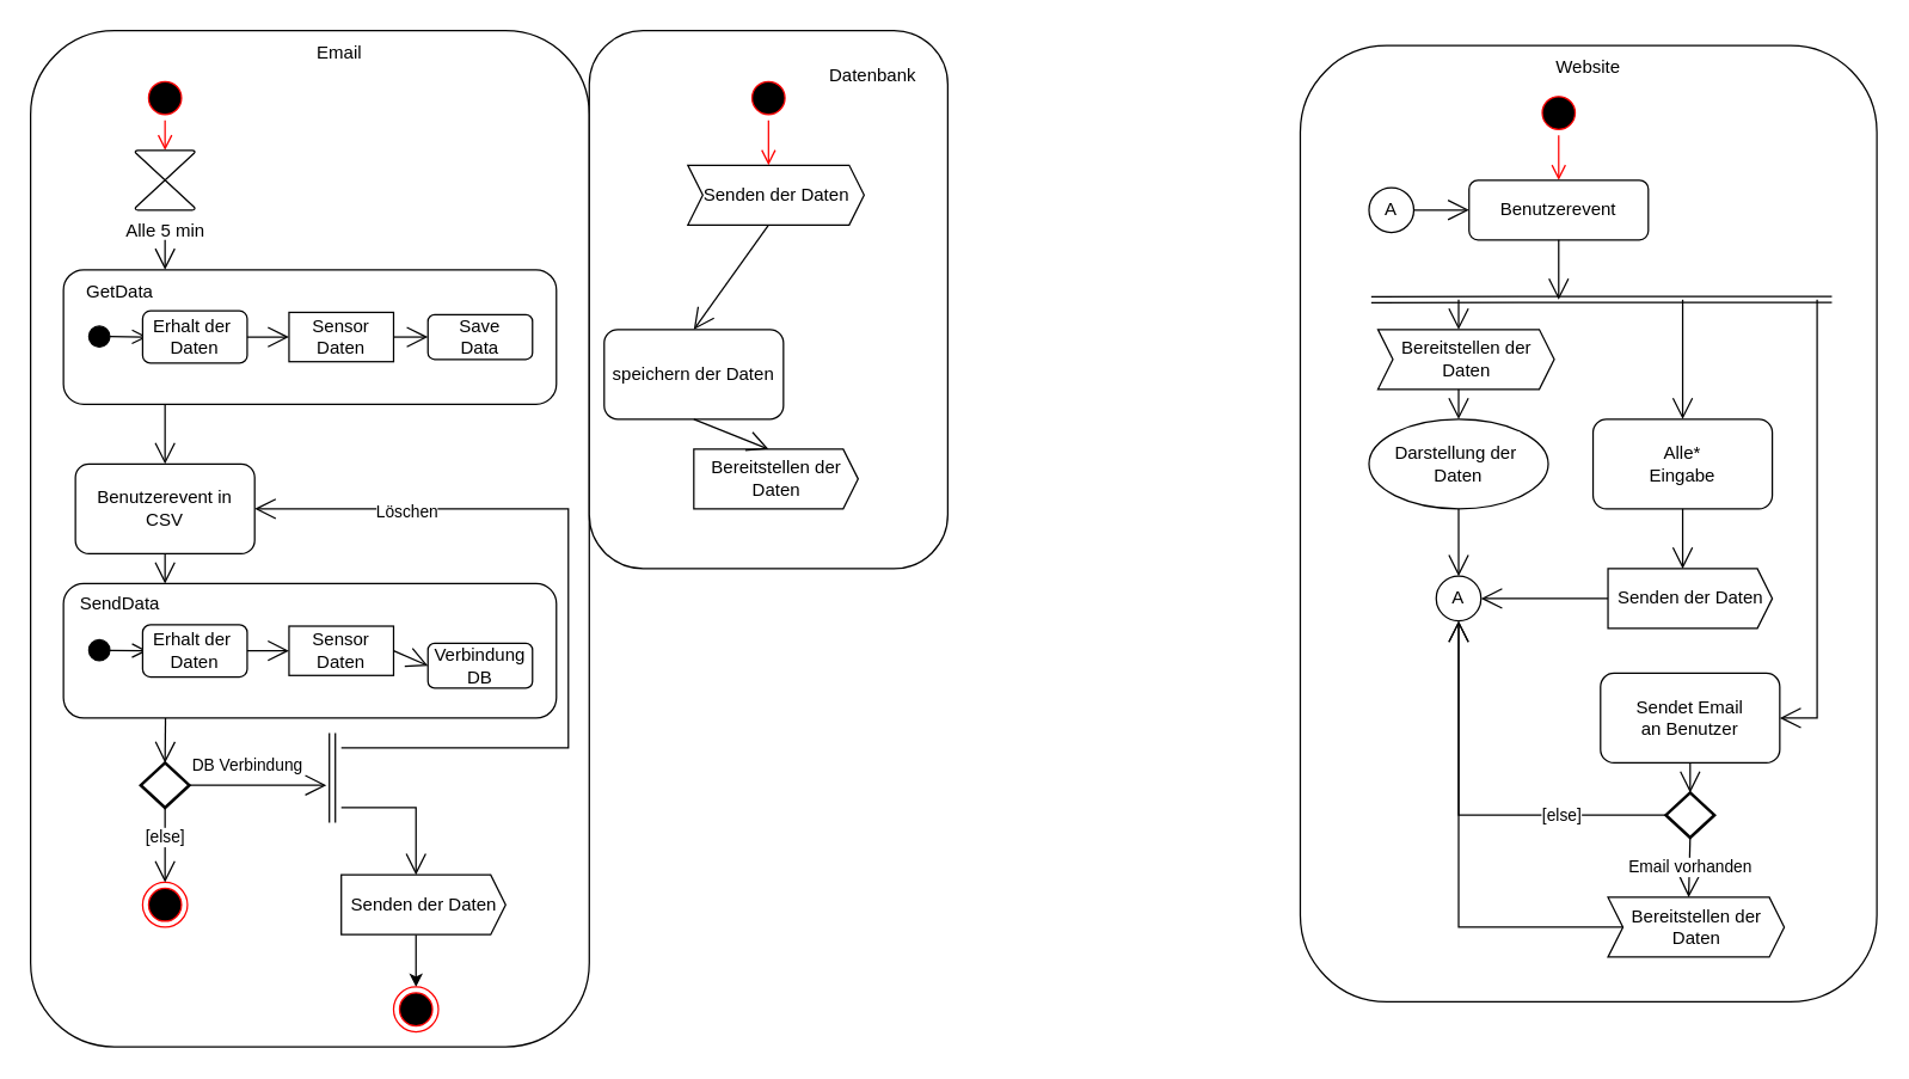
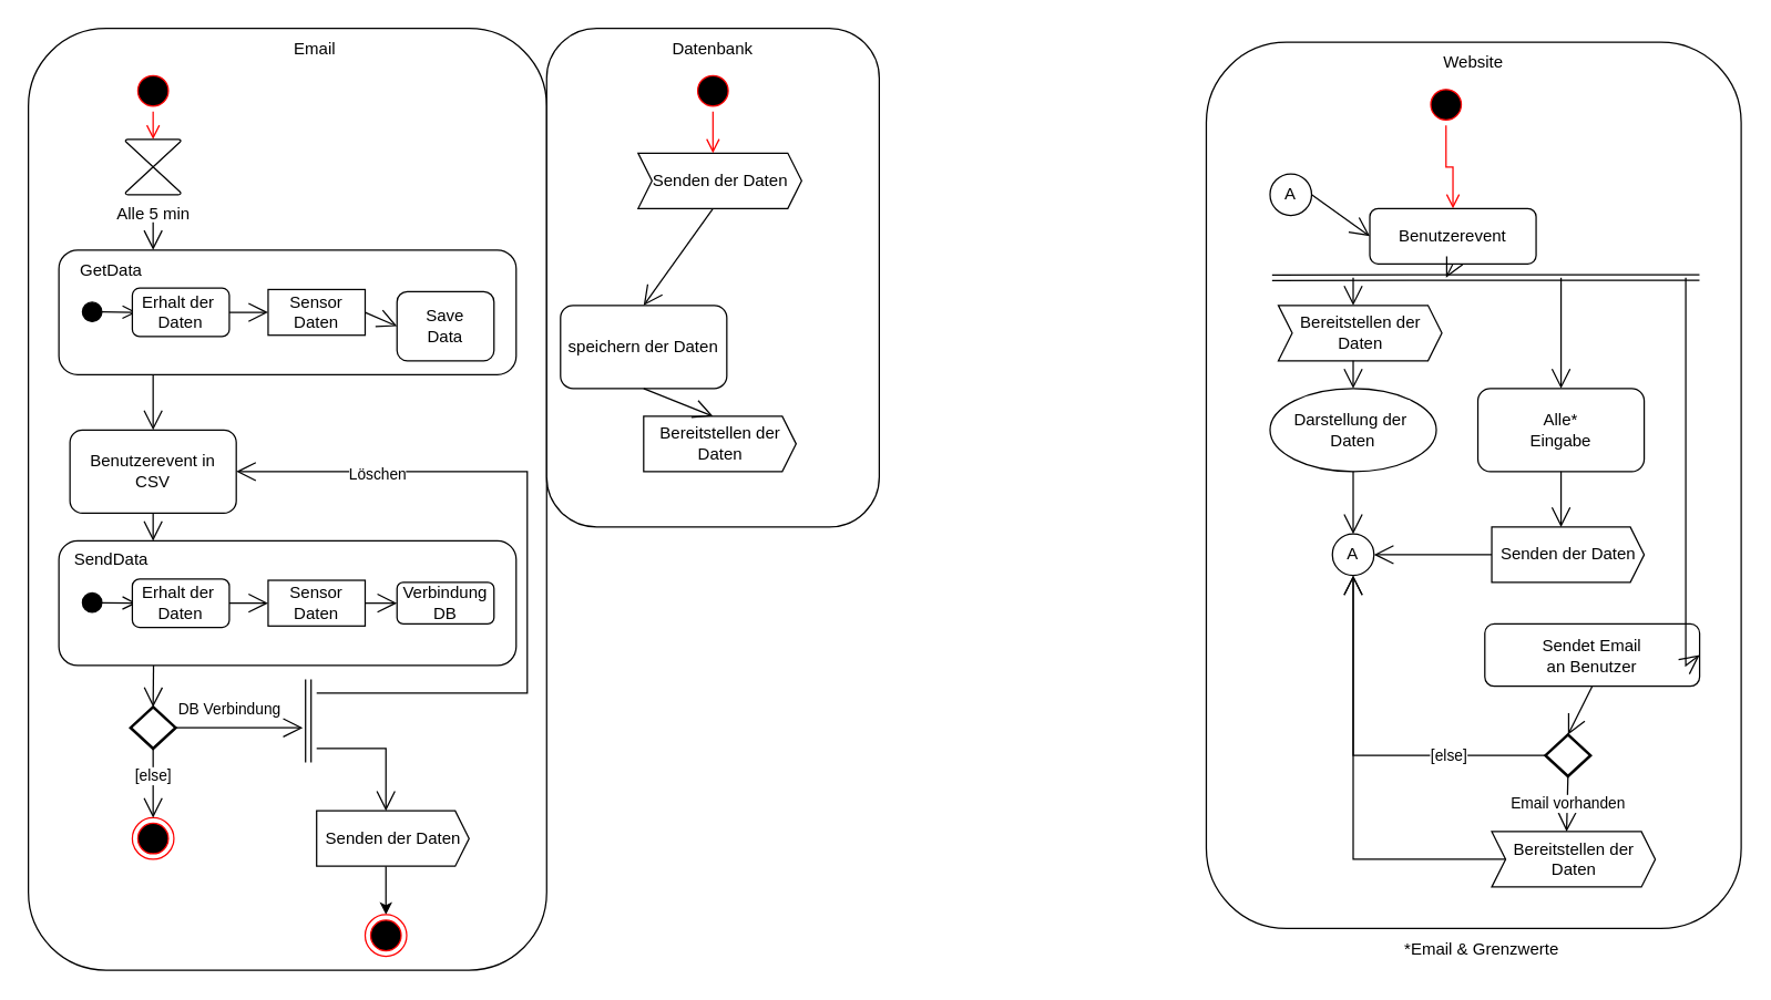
- <mxCell id="6" value="Datenbank" style="text;html=1;strokeColor=none;fillColor=none;align=center;verticalAlign=middle;whiteSpace=wrap;rounded=0;" vertex="1" parent="1"><mxGeometry x="554" y="35" width="60" height="30" as="geometry" /></mxCell>
+ <mxCell id="6" value="Datenbank" style="text;html=1;strokeColor=none;fillColor=none;align=center;verticalAlign=middle;whiteSpace=wrap;rounded=0;" vertex="1" parent="1"><mxGeometry x="484" y="20" width="60" height="30" as="geometry" /></mxCell>
- <mxCell id="37" value="Benutzerevent" style="rounded=1;whiteSpace=wrap;html=1;" vertex="1" parent="1"><mxGeometry x="983" y="120" width="120" height="40" as="geometry" /></mxCell>
+ <mxCell id="37" value="Benutzerevent" style="rounded=1;whiteSpace=wrap;html=1;" vertex="1" parent="1"><mxGeometry x="988" y="150" width="120" height="40" as="geometry" /></mxCell>
- <mxCell id="65" value="Save&lt;br&gt;Data" style="rounded=1;whiteSpace=wrap;html=1;" vertex="1" parent="1"><mxGeometry x="286" y="210" width="70" height="30" as="geometry" /></mxCell>
+ <mxCell id="65" value="Save&lt;br&gt;Data" style="rounded=1;whiteSpace=wrap;html=1;" vertex="1" parent="1"><mxGeometry x="286" y="210" width="70" height="50" as="geometry" /></mxCell>
- <mxCell id="73" value="Verbindung&lt;br&gt;DB" style="rounded=1;whiteSpace=wrap;html=1;" vertex="1" parent="1"><mxGeometry x="286" y="430" width="70" height="30" as="geometry" /></mxCell>
+ <mxCell id="73" value="Verbindung&lt;br&gt;DB" style="rounded=1;whiteSpace=wrap;html=1;" vertex="1" parent="1"><mxGeometry x="286" y="420" width="70" height="30" as="geometry" /></mxCell>
- <mxCell id="48" value="Sendet Email&lt;br&gt;an Benutzer" style="rounded=1;whiteSpace=wrap;html=1;" vertex="1" parent="1"><mxGeometry x="1071" y="450" width="120" height="60" as="geometry" /></mxCell>
+ <mxCell id="48" value="Sendet Email&lt;br&gt;an Benutzer" style="rounded=1;whiteSpace=wrap;html=1;" vertex="1" parent="1"><mxGeometry x="1071" y="450" width="155" height="45" as="geometry" /></mxCell>
+ <mxCell id="41" value="*Email &amp;amp; Grenzwerte" style="text;html=1;strokeColor=none;fillColor=none;align=center;verticalAlign=middle;whiteSpace=wrap;rounded=0;" vertex="1" parent="1"><mxGeometry x="1000" y="670" width="138" height="30" as="geometry" /></mxCell>
